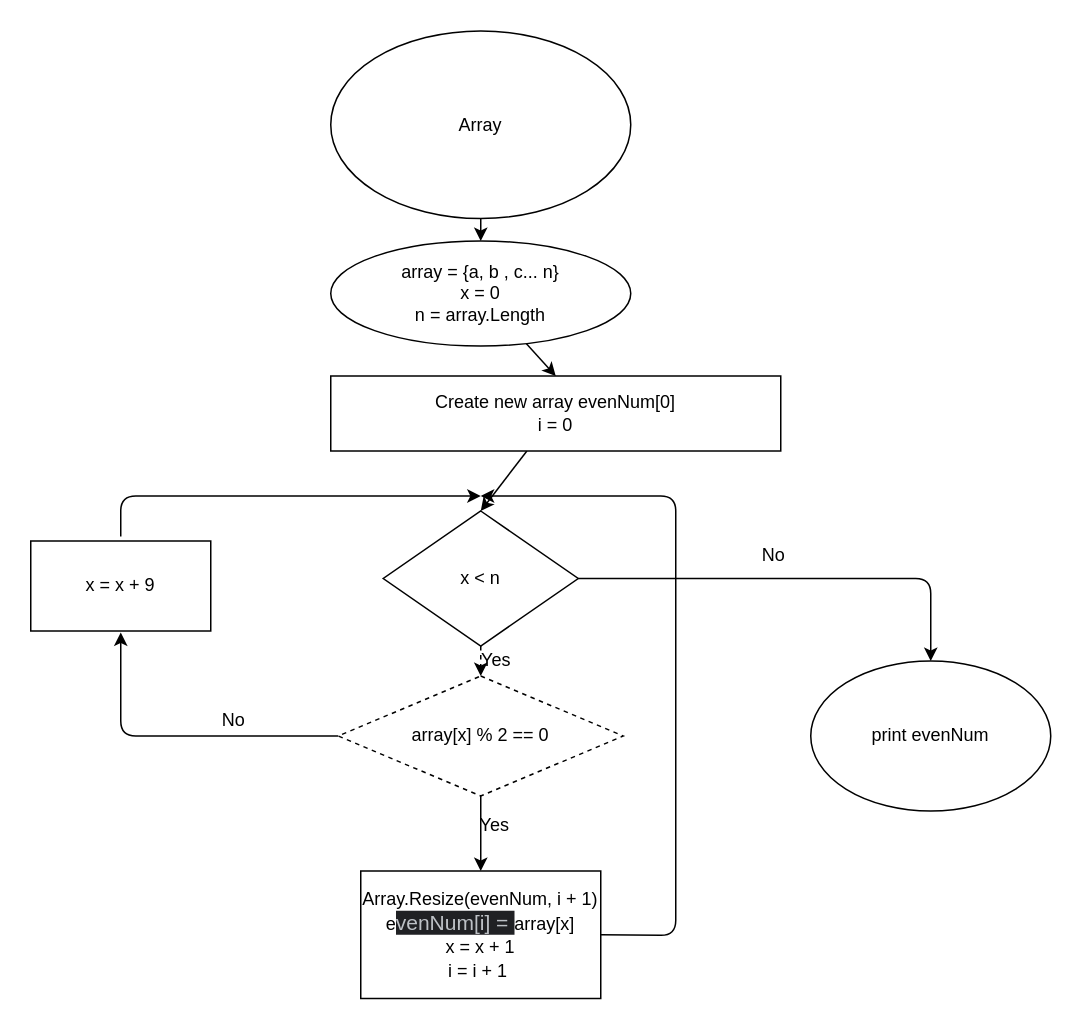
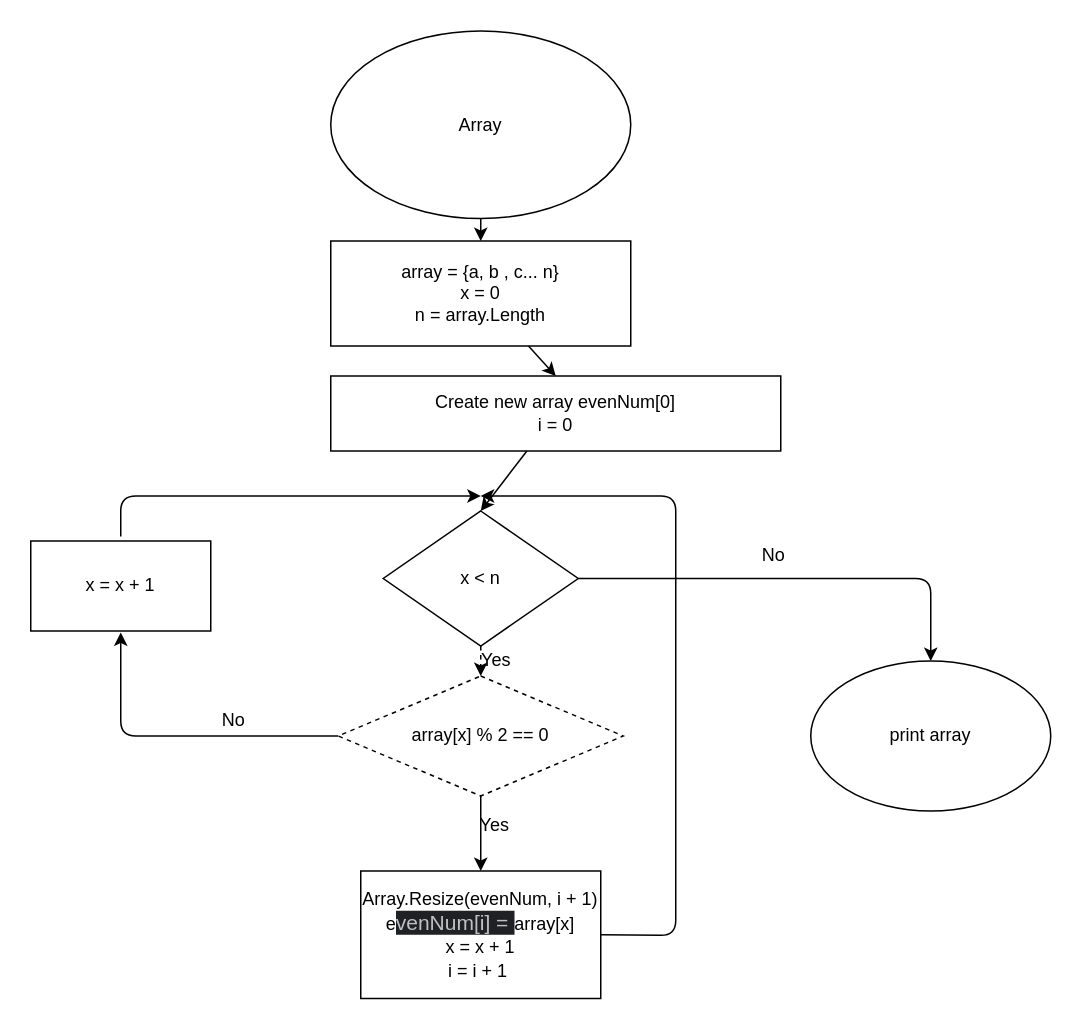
- <mxCell id="5" value="array = {a, b , c... n}&lt;br&gt;x = 0&lt;br&gt;n = array.Length" style="ellipse;whiteSpace=wrap;html=1;" parent="1" vertex="1"><mxGeometry x="220" y="160" width="200" height="70" as="geometry" /></mxCell>
+ <mxCell id="5" value="array = {a, b , c... n}&lt;br&gt;x = 0&lt;br&gt;n = array.Length" style="whiteSpace=wrap;html=1;" parent="1" vertex="1"><mxGeometry x="220" y="160" width="200" height="70" as="geometry" /></mxCell>
- <mxCell id="15" value="x = x + 9" style="whiteSpace=wrap;html=1;" vertex="1" parent="1"><mxGeometry x="20" y="360" width="120" height="60" as="geometry" /></mxCell>
+ <mxCell id="15" value="x = x + 1" style="whiteSpace=wrap;html=1;" vertex="1" parent="1"><mxGeometry x="20" y="360" width="120" height="60" as="geometry" /></mxCell>
- <mxCell id="11" value="print evenNum" style="ellipse;whiteSpace=wrap;html=1;" parent="1" vertex="1"><mxGeometry x="540" y="440" width="160" height="100" as="geometry" /></mxCell>
+ <mxCell id="11" value="print array" style="ellipse;whiteSpace=wrap;html=1;" parent="1" vertex="1"><mxGeometry x="540" y="440" width="160" height="100" as="geometry" /></mxCell>
